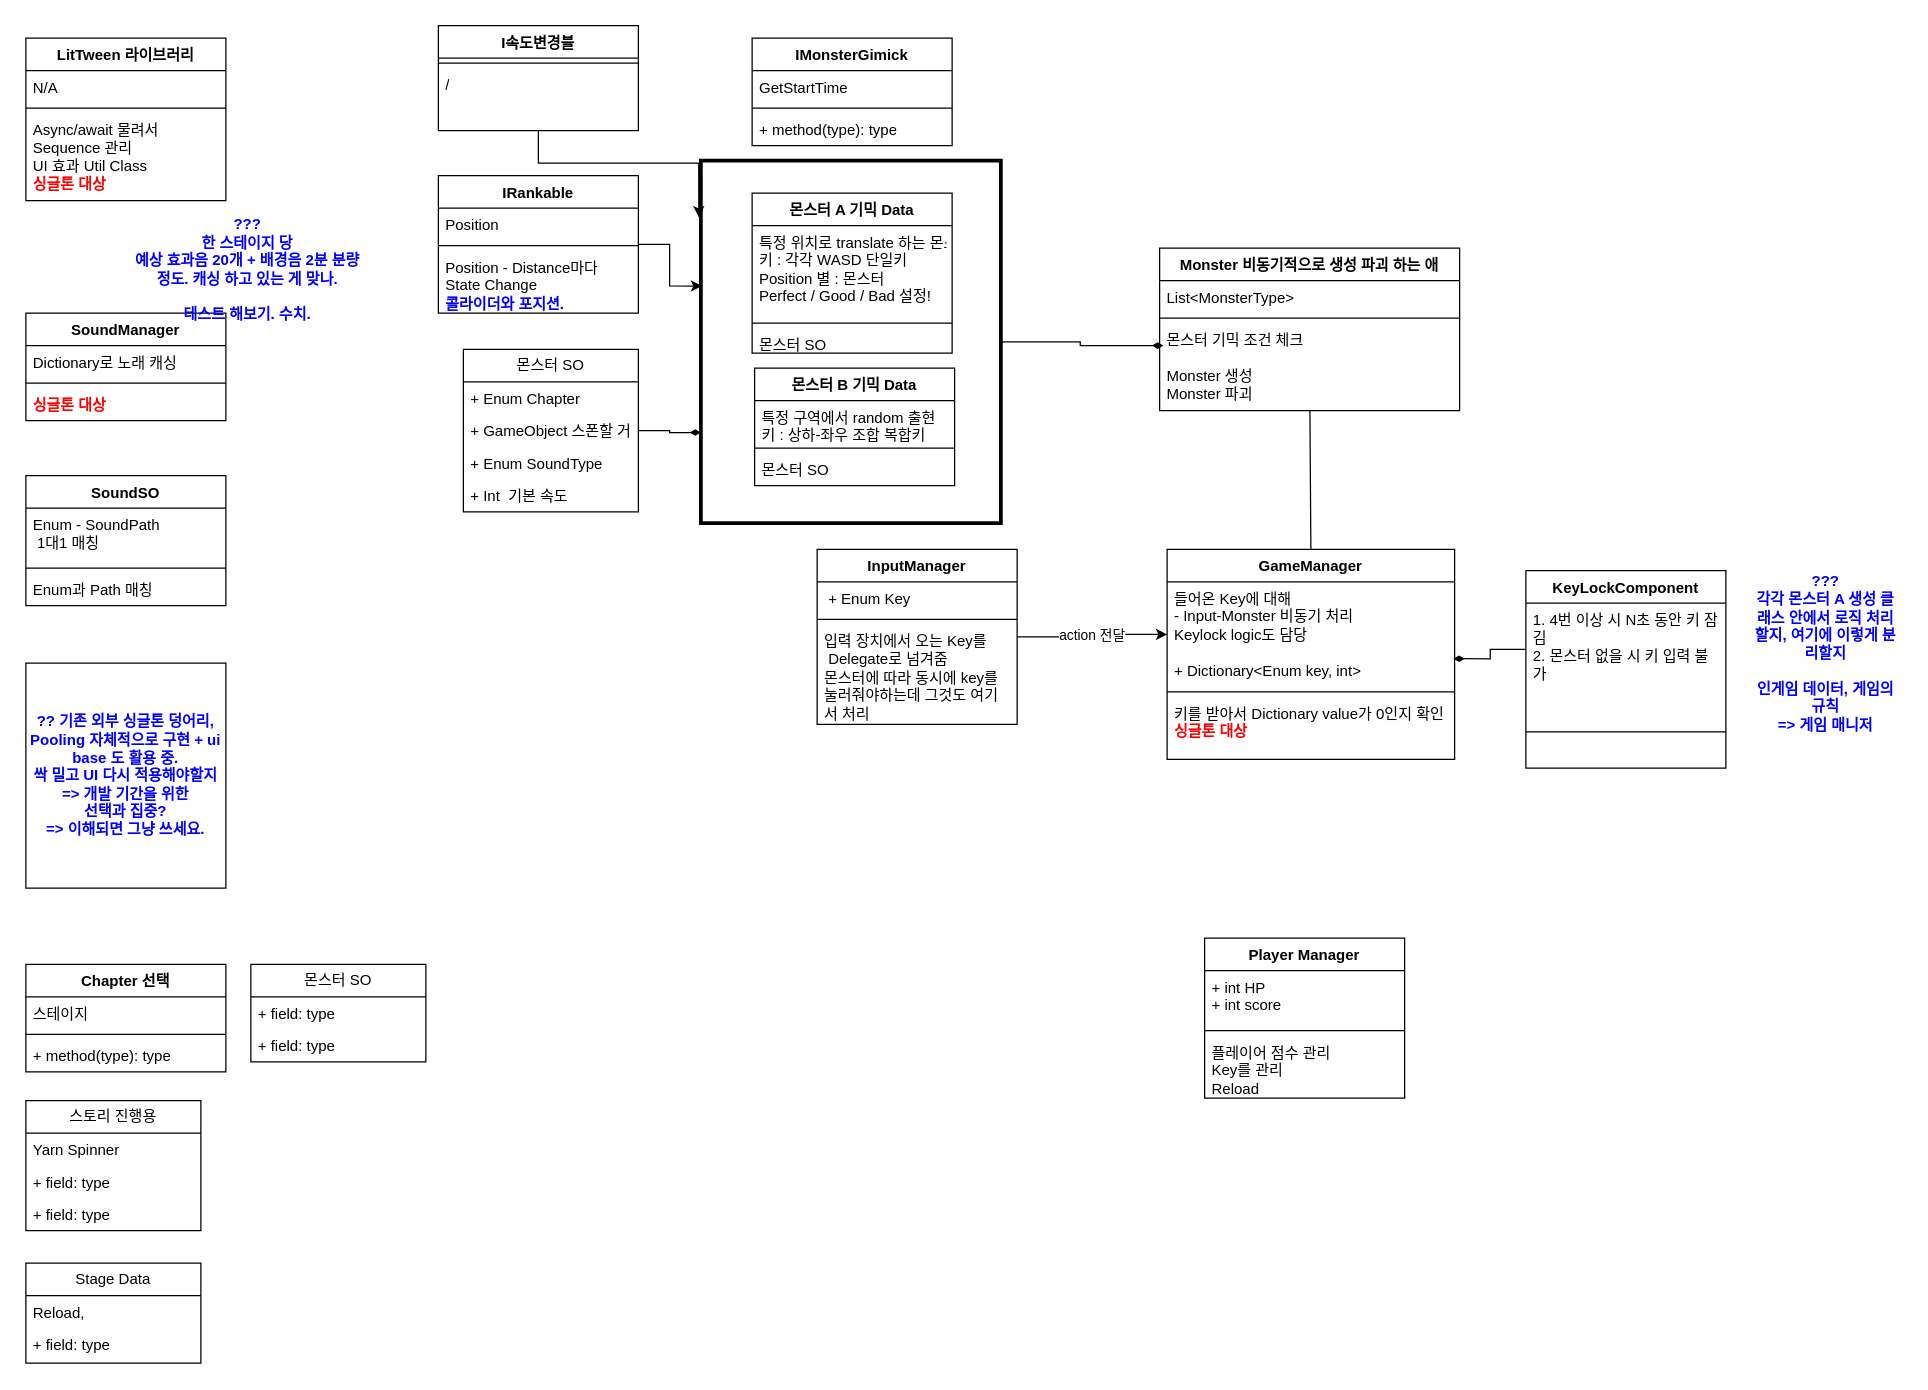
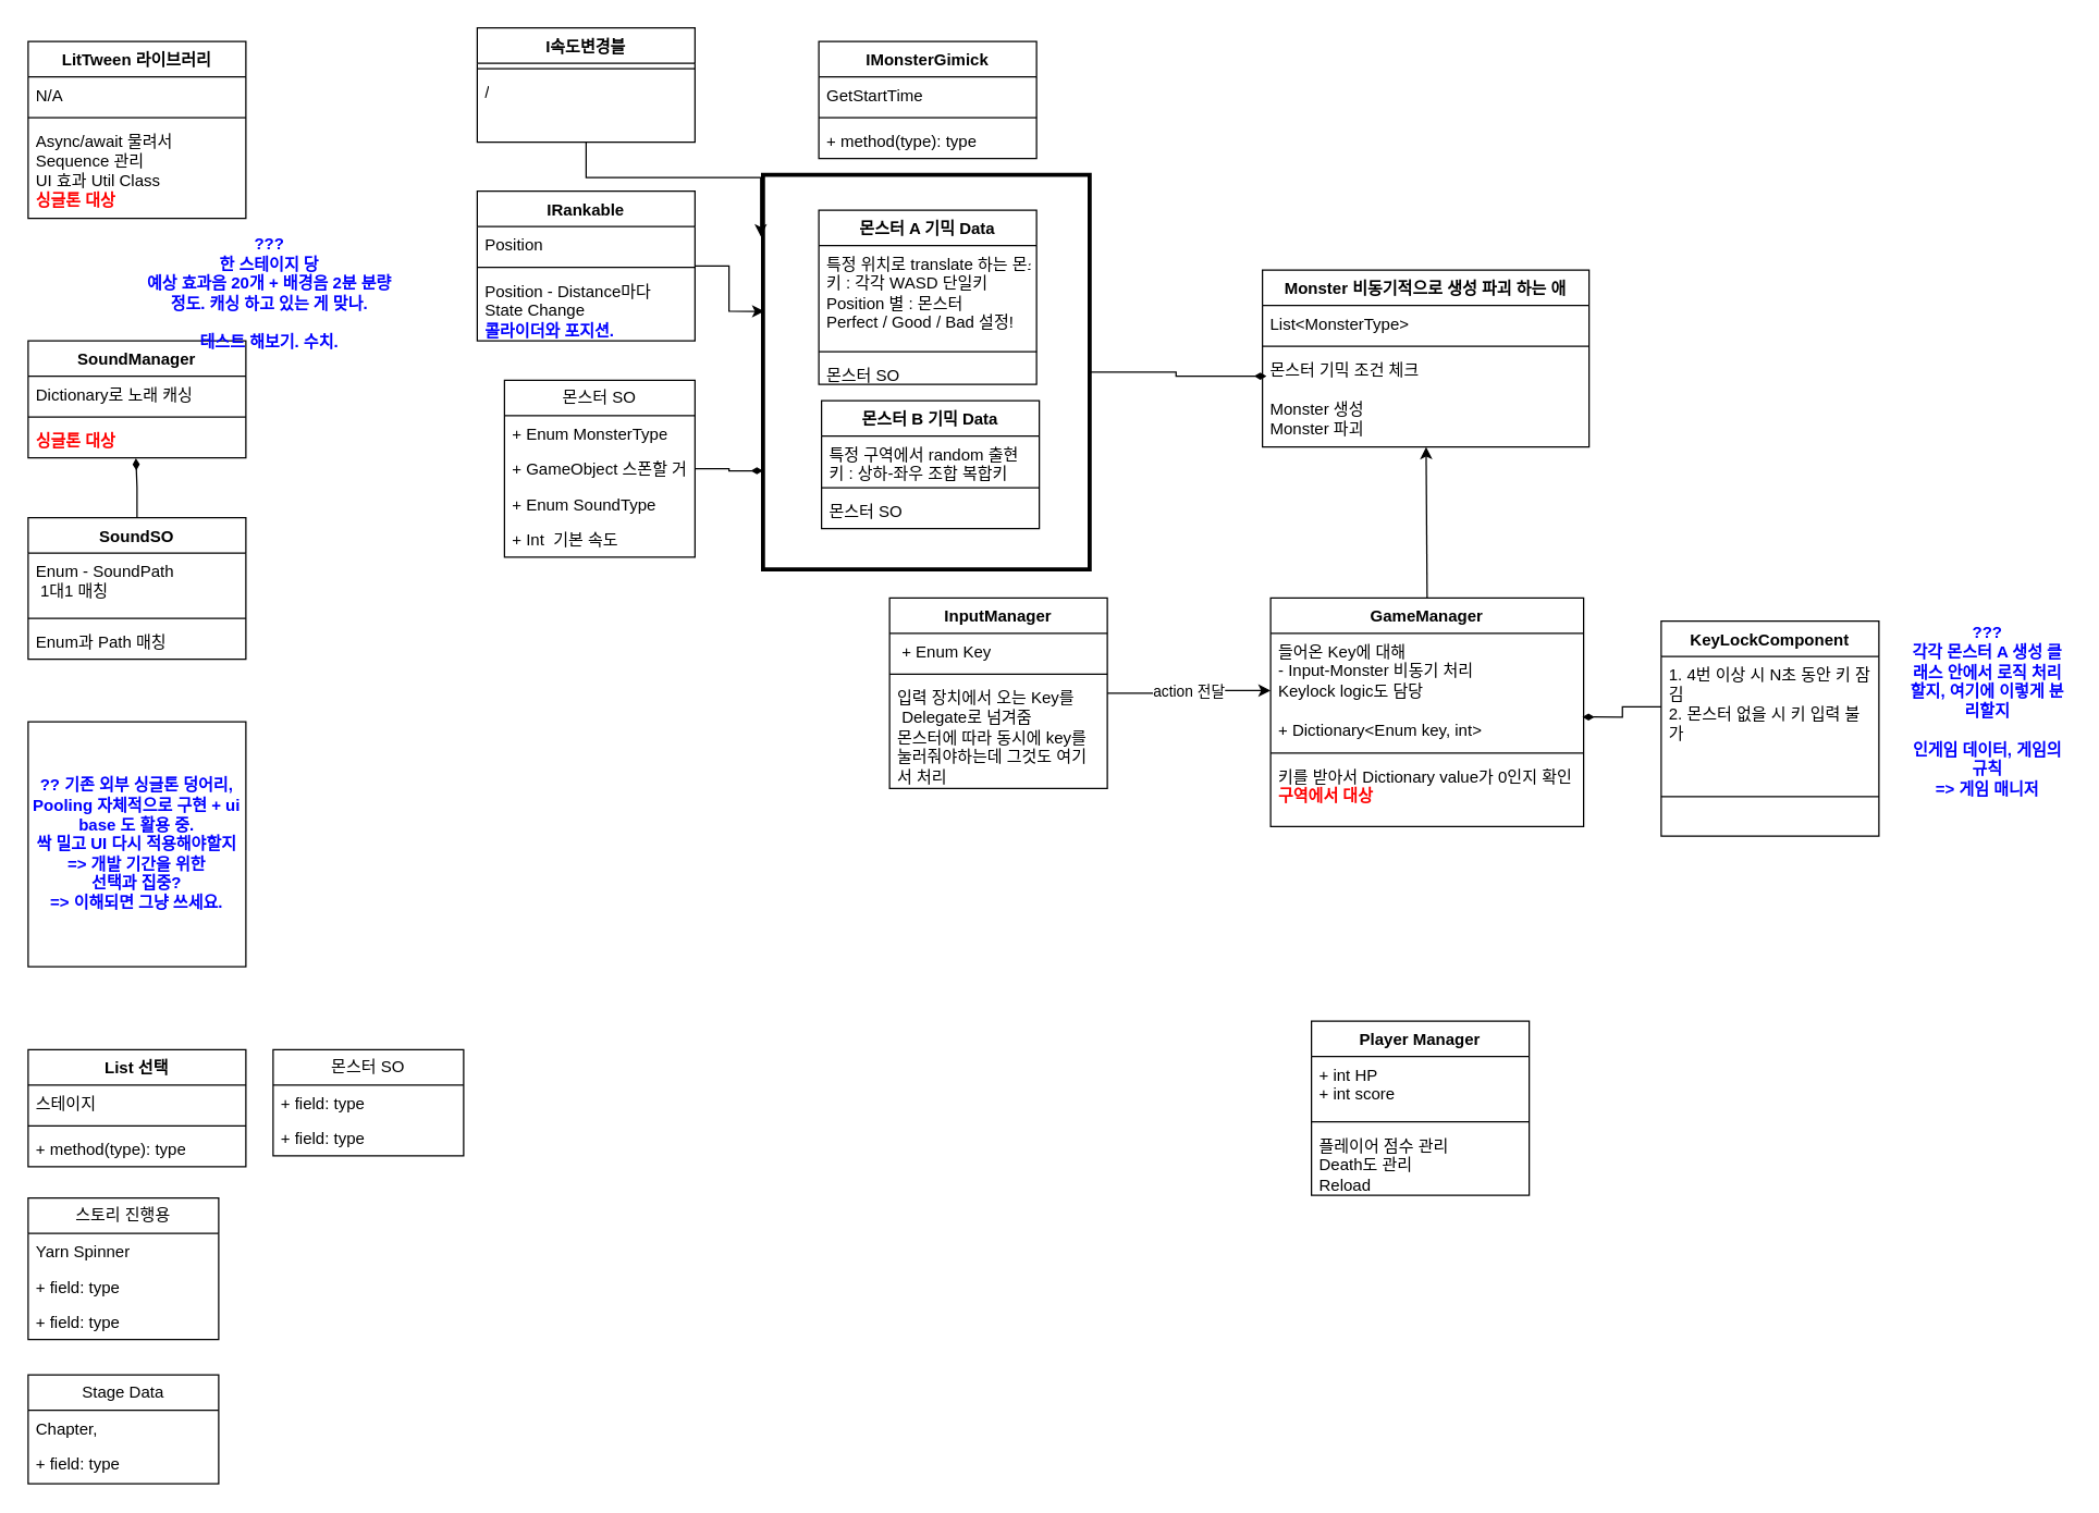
- <mxCell id="5" value="+ Enum Chapter" style="text;strokeColor=none;fillColor=none;align=left;verticalAlign=top;spacingLeft=4;spacingRight=4;overflow=hidden;rotatable=0;points=[[0,0.5],[1,0.5]];portConstraint=eastwest;whiteSpace=wrap;html=1;" vertex="1" parent="4"><mxGeometry y="26" width="140" height="26" as="geometry" /></mxCell>
+ <mxCell id="5" value="+ Enum MonsterType" style="text;strokeColor=none;fillColor=none;align=left;verticalAlign=top;spacingLeft=4;spacingRight=4;overflow=hidden;rotatable=0;points=[[0,0.5],[1,0.5]];portConstraint=eastwest;whiteSpace=wrap;html=1;" vertex="1" parent="4"><mxGeometry y="26" width="140" height="26" as="geometry" /></mxCell>
- <mxCell id="82" value="" style="endArrow=none;html=1;rounded=0;exitX=0.5;exitY=0;exitDx=0;exitDy=0;" edge="1" parent="1" source="63" target="48"><mxGeometry width="50" height="50" relative="1" as="geometry"><mxPoint x="1052" y="409" as="sourcePoint" /><mxPoint x="1102" y="359" as="targetPoint" /></mxGeometry></mxCell>
+ <mxCell id="82" value="" style="endArrow=classic;html=1;rounded=0;exitX=0.5;exitY=0;exitDx=0;exitDy=0;" edge="1" parent="1" source="63" target="48"><mxGeometry width="50" height="50" relative="1" as="geometry"><mxPoint x="1052" y="409" as="sourcePoint" /><mxPoint x="1102" y="359" as="targetPoint" /></mxGeometry></mxCell>
+ <mxCell id="26" style="edgeStyle=orthogonalEdgeStyle;rounded=0;orthogonalLoop=1;jettySize=auto;html=1;entryX=0.495;entryY=1.011;entryDx=0;entryDy=0;entryPerimeter=0;endArrow=diamondThin;endFill=1;" edge="1" parent="1" source="22" target="21"><mxGeometry relative="1" as="geometry" /></mxCell>
- <mxCell id="66" value="키를 받아서 Dictionary value가 0인지 확인&lt;div&gt;&lt;b&gt;&lt;font style=&quot;color: rgb(255, 0, 0);&quot;&gt;싱글톤 대상&lt;/font&gt;&lt;/b&gt;&lt;/div&gt;" style="text;strokeColor=none;fillColor=none;align=left;verticalAlign=top;spacingLeft=4;spacingRight=4;overflow=hidden;rotatable=0;points=[[0,0.5],[1,0.5]];portConstraint=eastwest;whiteSpace=wrap;html=1;" vertex="1" parent="63"><mxGeometry y="118" width="230" height="50" as="geometry" /></mxCell>
+ <mxCell id="66" value="키를 받아서 Dictionary value가 0인지 확인&lt;div&gt;&lt;b&gt;&lt;font style=&quot;color: rgb(255, 0, 0);&quot;&gt;구역에서 대상&lt;/font&gt;&lt;/b&gt;&lt;/div&gt;" style="text;strokeColor=none;fillColor=none;align=left;verticalAlign=top;spacingLeft=4;spacingRight=4;overflow=hidden;rotatable=0;points=[[0,0.5],[1,0.5]];portConstraint=eastwest;whiteSpace=wrap;html=1;" vertex="1" parent="63"><mxGeometry y="118" width="230" height="50" as="geometry" /></mxCell>
- <mxCell id="78" value="Chapter 선택" style="swimlane;fontStyle=1;align=center;verticalAlign=top;childLayout=stackLayout;horizontal=1;startSize=26;horizontalStack=0;resizeParent=1;resizeParentMax=0;resizeLast=0;collapsible=1;marginBottom=0;whiteSpace=wrap;html=1;" vertex="1" parent="1"><mxGeometry x="20" y="771" width="160" height="86" as="geometry" /></mxCell>
+ <mxCell id="78" value="List 선택" style="swimlane;fontStyle=1;align=center;verticalAlign=top;childLayout=stackLayout;horizontal=1;startSize=26;horizontalStack=0;resizeParent=1;resizeParentMax=0;resizeLast=0;collapsible=1;marginBottom=0;whiteSpace=wrap;html=1;" vertex="1" parent="1"><mxGeometry x="20" y="771" width="160" height="86" as="geometry" /></mxCell>
- <mxCell id="30" value="플레이어 점수 관리&lt;br&gt;Key를 관리&lt;br&gt;Reload" style="text;strokeColor=none;fillColor=none;align=left;verticalAlign=top;spacingLeft=4;spacingRight=4;overflow=hidden;rotatable=0;points=[[0,0.5],[1,0.5]];portConstraint=eastwest;whiteSpace=wrap;html=1;" vertex="1" parent="27"><mxGeometry y="78" width="160" height="50" as="geometry" /></mxCell>
+ <mxCell id="30" value="플레이어 점수 관리&lt;br&gt;Death도 관리&lt;br&gt;Reload" style="text;strokeColor=none;fillColor=none;align=left;verticalAlign=top;spacingLeft=4;spacingRight=4;overflow=hidden;rotatable=0;points=[[0,0.5],[1,0.5]];portConstraint=eastwest;whiteSpace=wrap;html=1;" vertex="1" parent="27"><mxGeometry y="78" width="160" height="50" as="geometry" /></mxCell>
- <mxCell id="76" value="Reload,&amp;nbsp;" style="text;strokeColor=none;fillColor=none;align=left;verticalAlign=top;spacingLeft=4;spacingRight=4;overflow=hidden;rotatable=0;points=[[0,0.5],[1,0.5]];portConstraint=eastwest;whiteSpace=wrap;html=1;" vertex="1" parent="75"><mxGeometry y="26" width="140" height="26" as="geometry" /></mxCell>
+ <mxCell id="76" value="Chapter,&amp;nbsp;" style="text;strokeColor=none;fillColor=none;align=left;verticalAlign=top;spacingLeft=4;spacingRight=4;overflow=hidden;rotatable=0;points=[[0,0.5],[1,0.5]];portConstraint=eastwest;whiteSpace=wrap;html=1;" vertex="1" parent="75"><mxGeometry y="26" width="140" height="26" as="geometry" /></mxCell>
